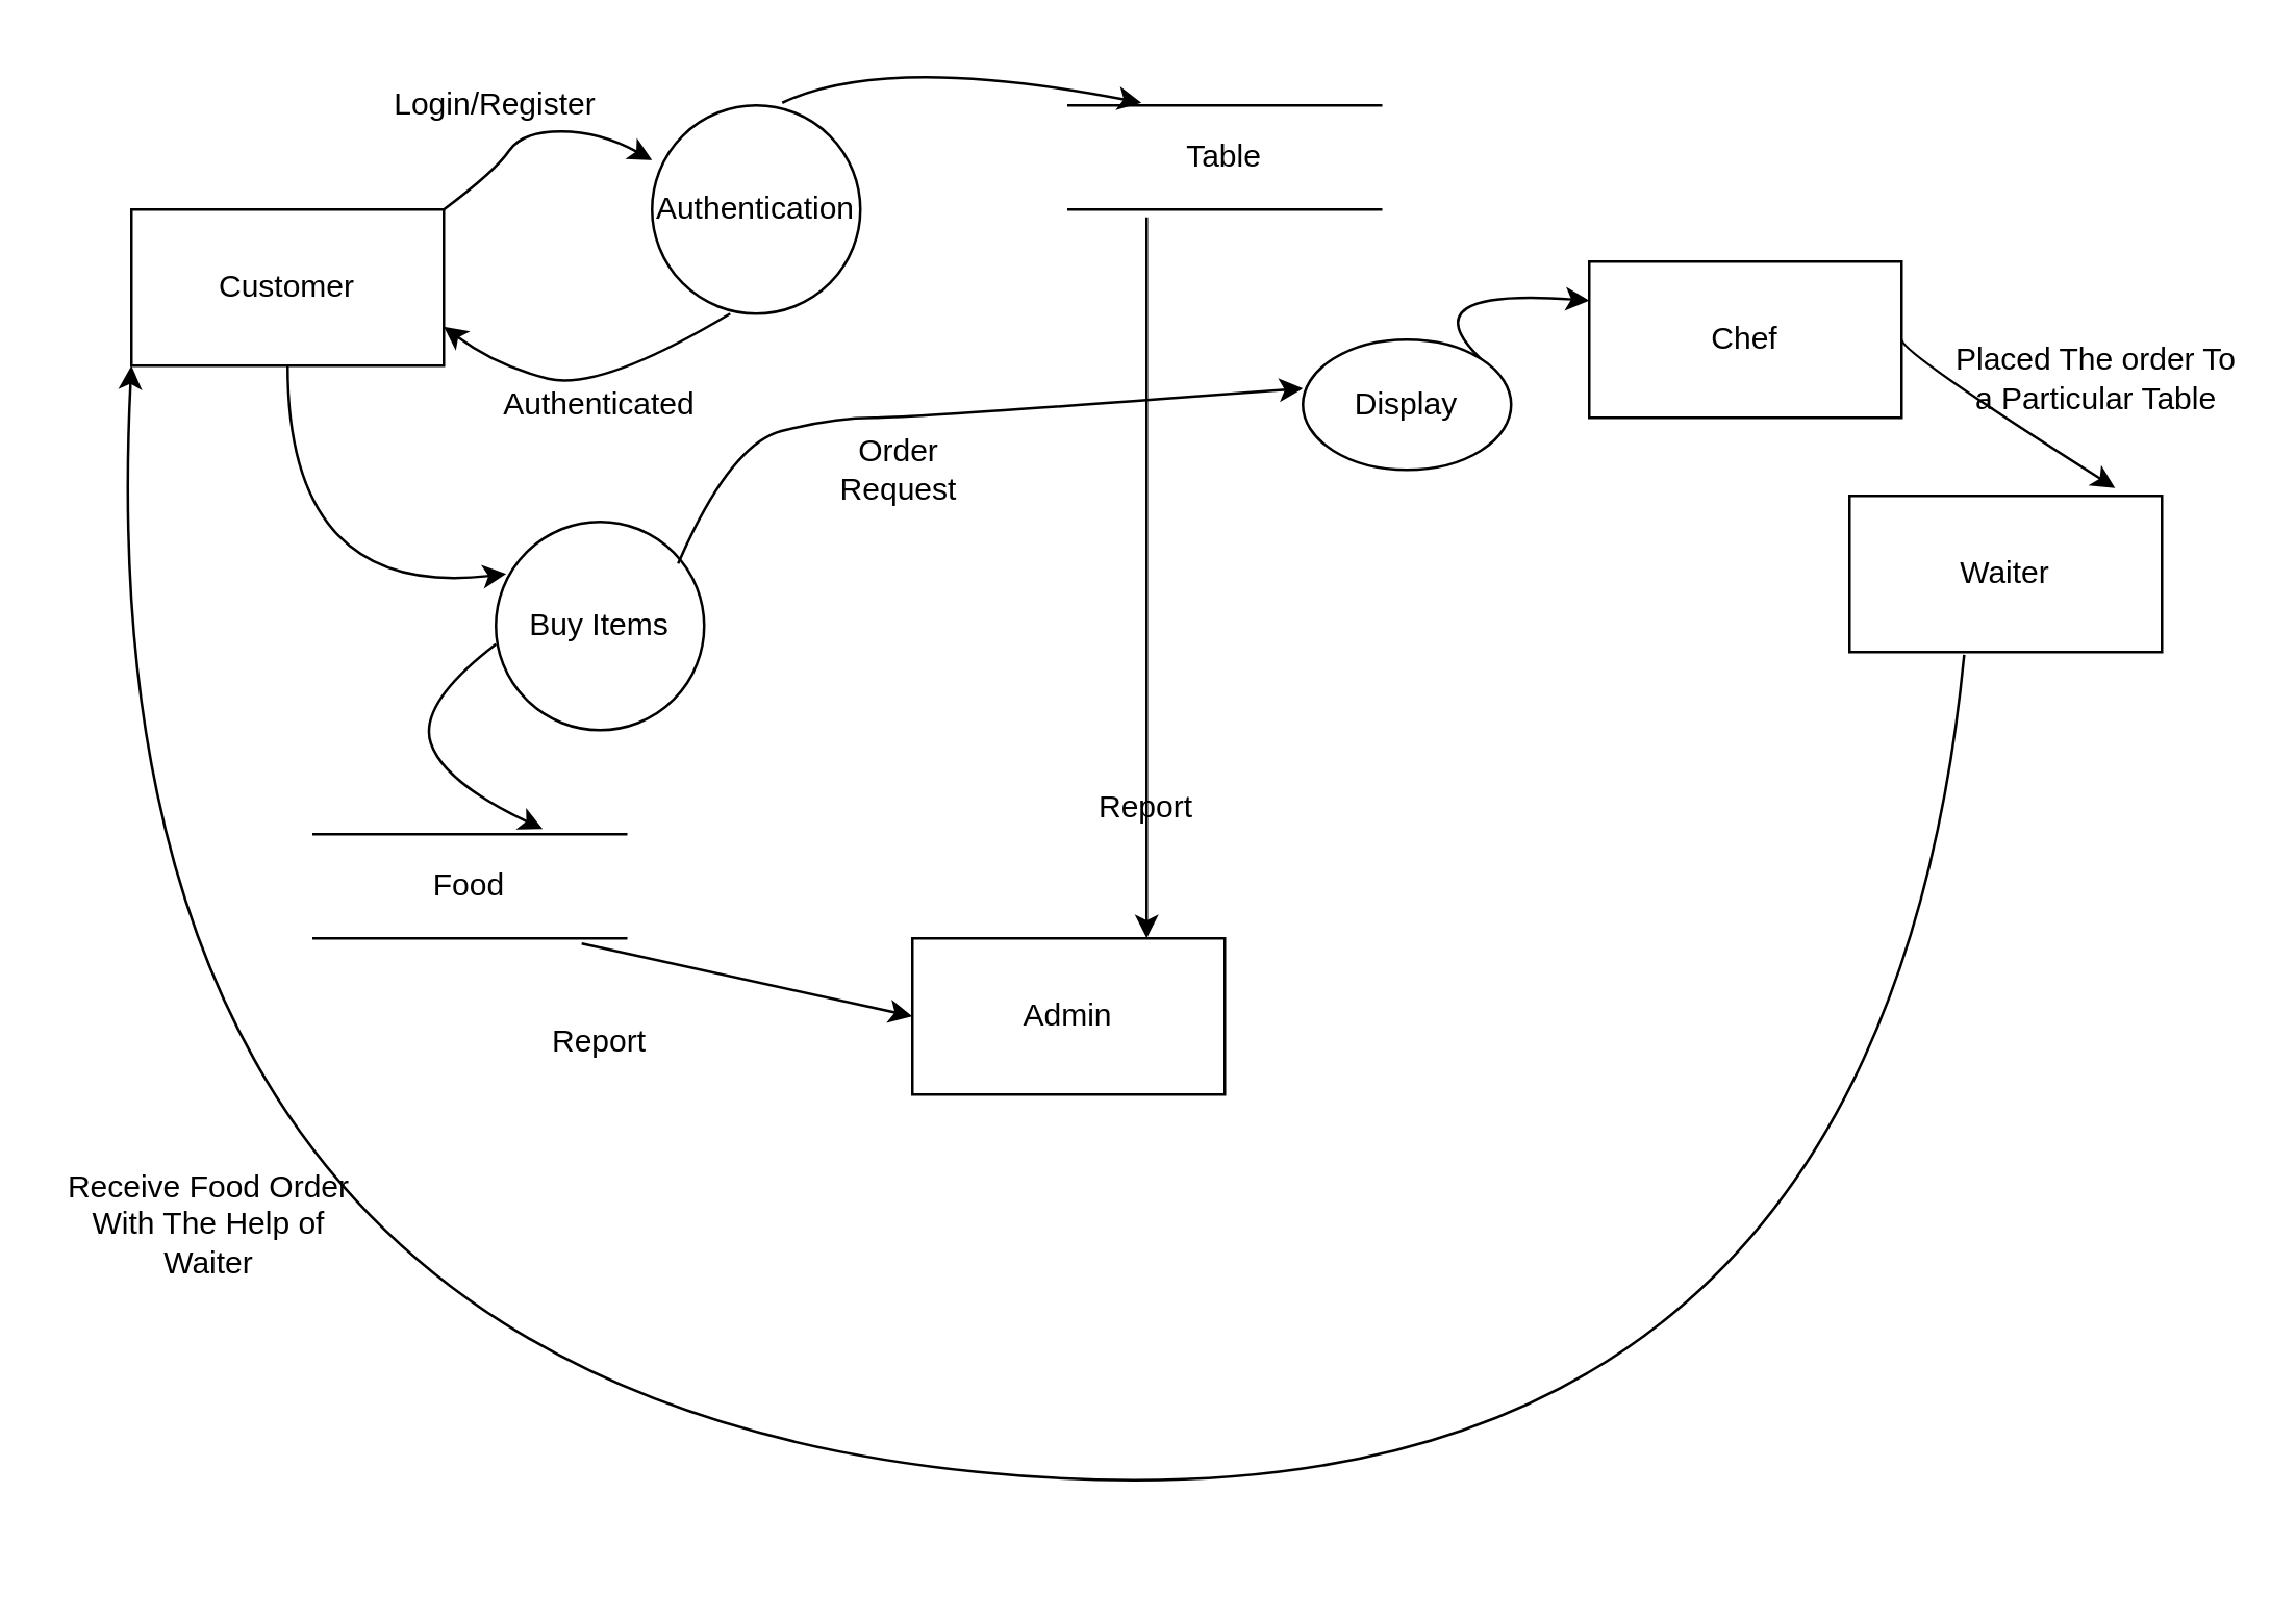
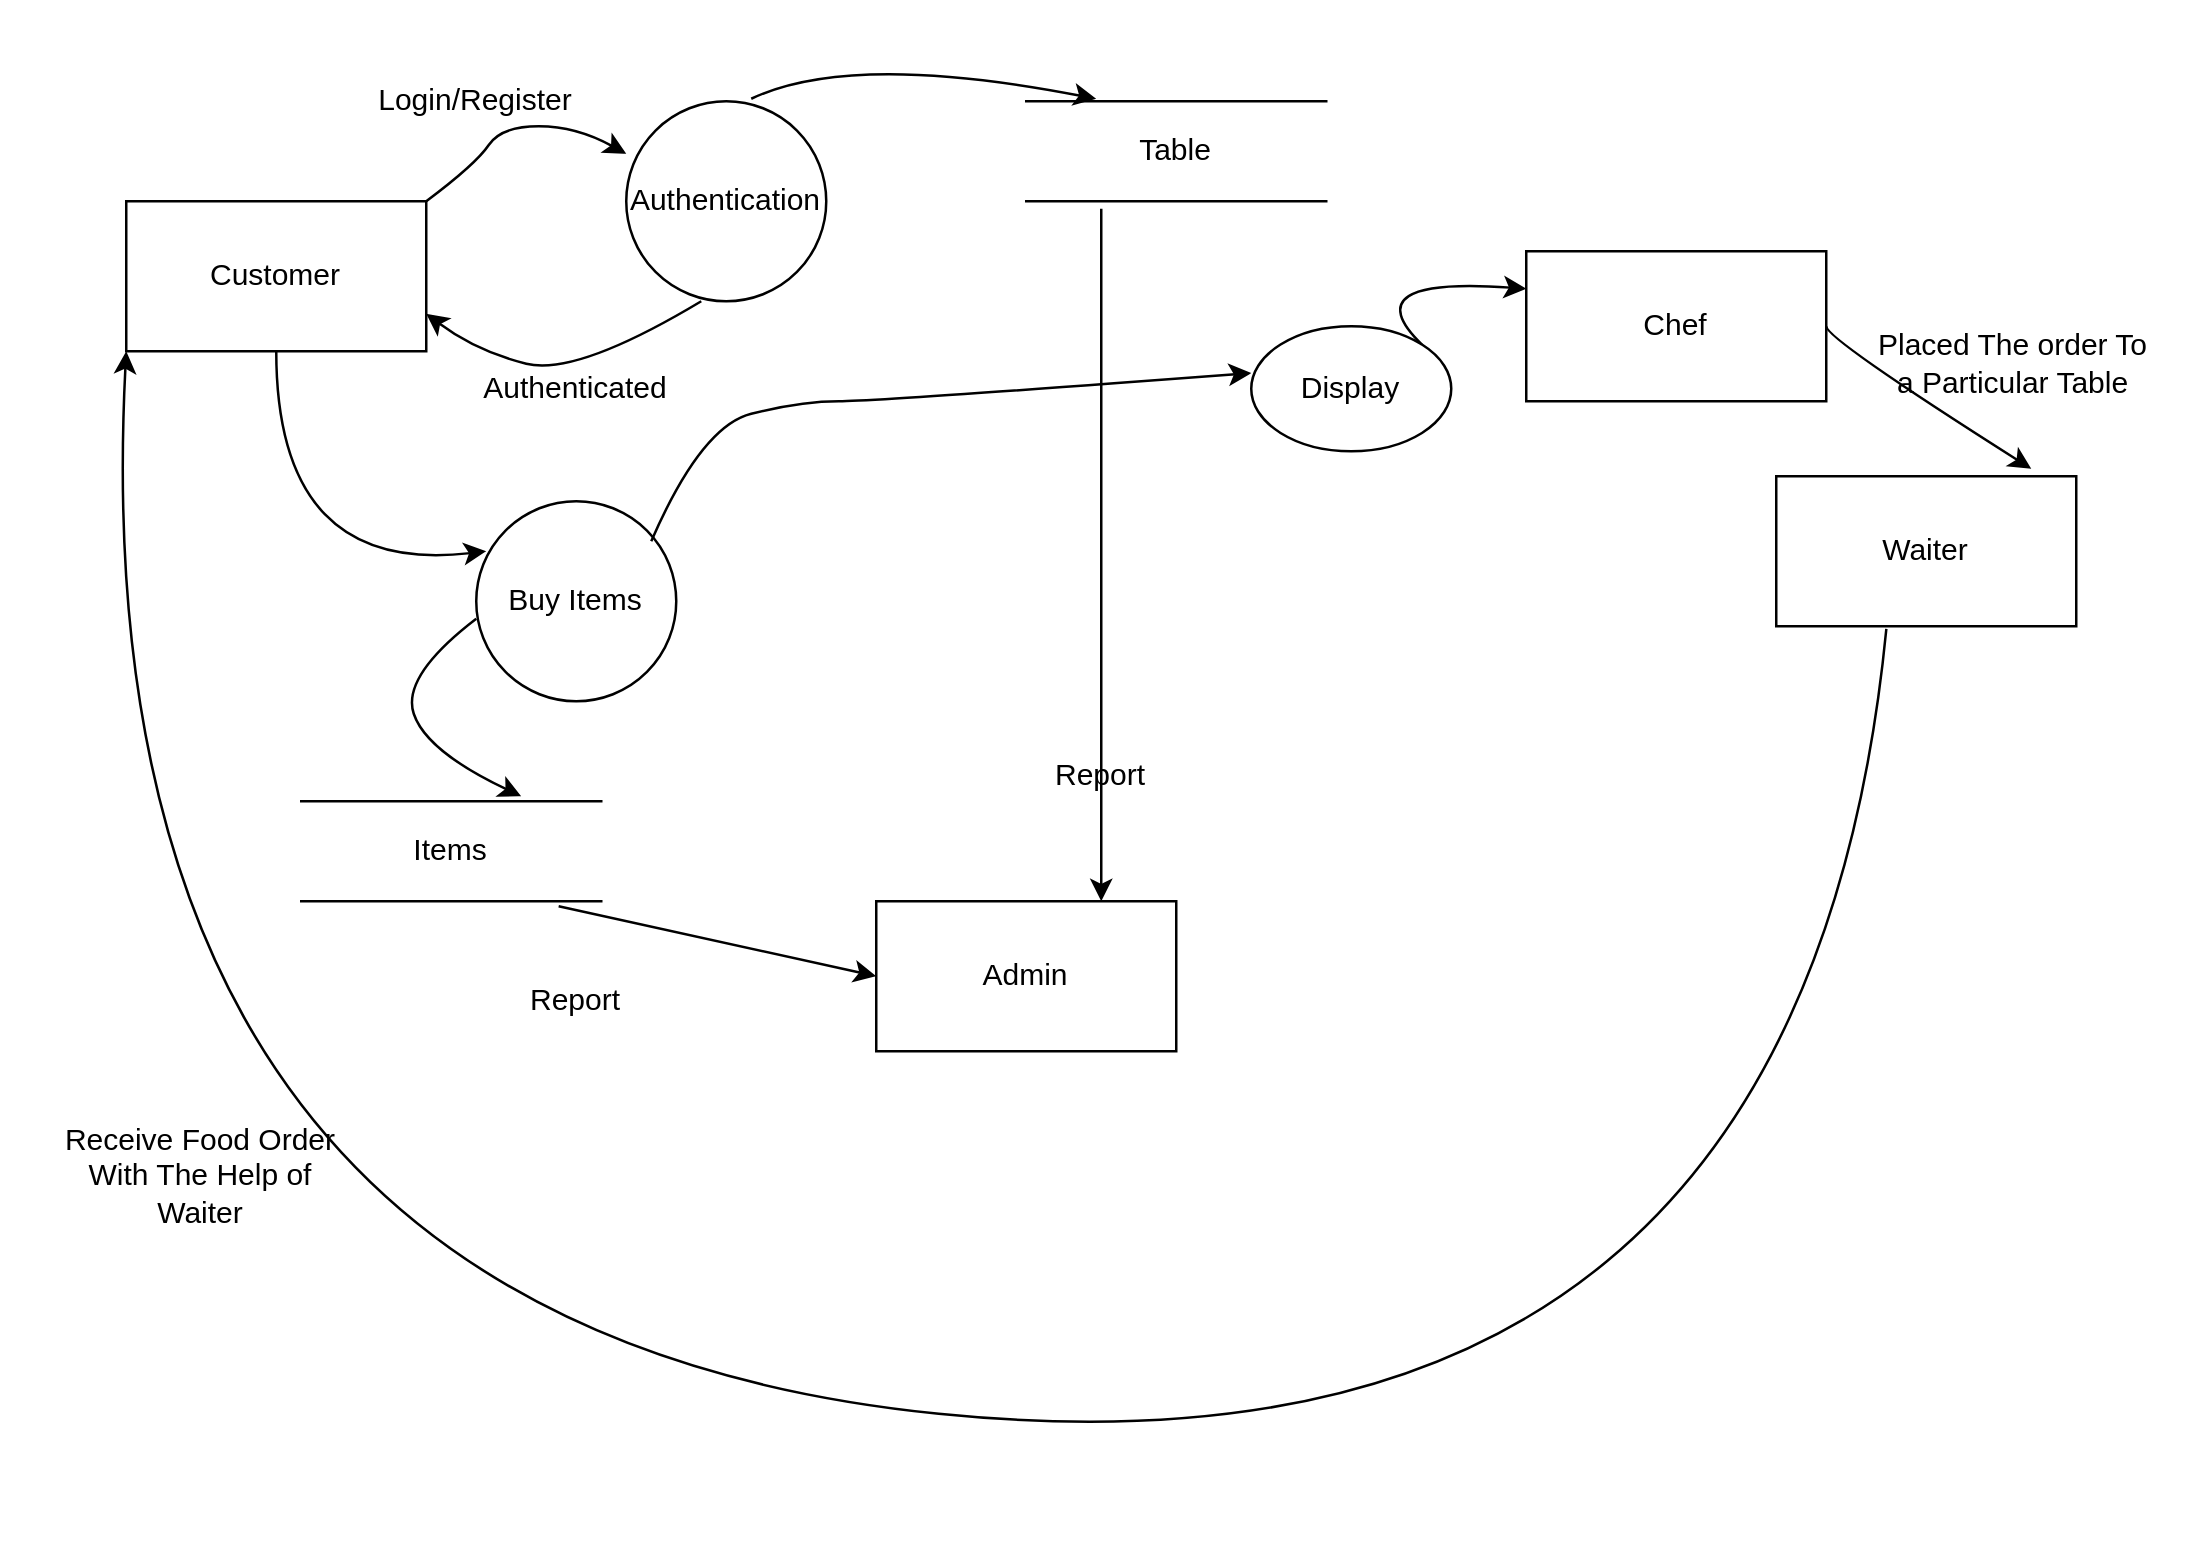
- <mxCell id="18" value="Order Request" style="text;html=1;strokeColor=none;fillColor=none;align=center;verticalAlign=middle;whiteSpace=wrap;rounded=0;" vertex="1" parent="1"><mxGeometry x="310" y="170" width="70" height="20" as="geometry" /></mxCell>
- <mxCell id="13" value="Food" style="shape=partialRectangle;whiteSpace=wrap;html=1;left=0;right=0;fillColor=none;" vertex="1" parent="1"><mxGeometry x="120" y="320" width="120" height="40" as="geometry" /></mxCell>
+ <mxCell id="13" value="Items" style="shape=partialRectangle;whiteSpace=wrap;html=1;left=0;right=0;fillColor=none;" vertex="1" parent="1"><mxGeometry x="120" y="320" width="120" height="40" as="geometry" /></mxCell>
